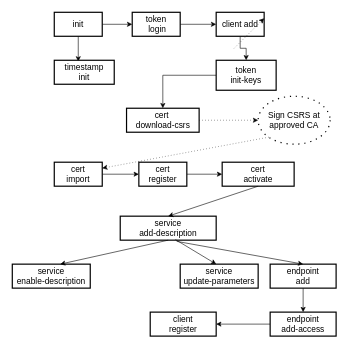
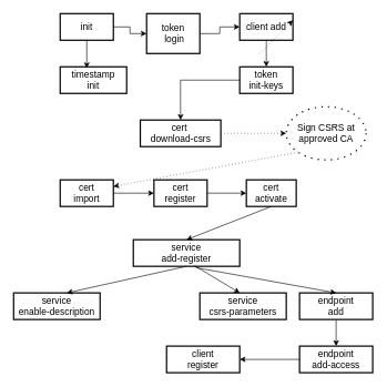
- <mxCell id="7" value="token&lt;br&gt;&amp;nbsp;login" style="rounded=0;whiteSpace=wrap;html=1;strokeWidth=2;fontFamily=Helvetica;fontSize=14;fontStyle=0" vertex="1" parent="1"><mxGeometry x="220" y="20" width="80" height="40" as="geometry" /></mxCell>
+ <mxCell id="7" value="token&lt;br&gt;&amp;nbsp;login" style="rounded=0;whiteSpace=wrap;html=1;strokeWidth=2;fontFamily=Helvetica;fontSize=14;fontStyle=0" vertex="1" parent="1"><mxGeometry x="220" y="20" width="80" height="60" as="geometry" /></mxCell>
- <mxCell id="11" value="token &lt;br&gt;init-keys" style="rounded=0;whiteSpace=wrap;html=1;strokeWidth=2;fontFamily=Helvetica;fontSize=14;fontStyle=0" vertex="1" parent="1"><mxGeometry x="360" y="100" width="100" height="50" as="geometry" /></mxCell>
+ <mxCell id="11" value="token &lt;br&gt;init-keys" style="rounded=0;whiteSpace=wrap;html=1;strokeWidth=2;fontFamily=Helvetica;fontSize=14;fontStyle=0" vertex="1" parent="1"><mxGeometry x="360" y="100" width="80" height="40" as="geometry" /></mxCell>
- <mxCell id="21" value="cert&lt;br&gt;activate" style="rounded=0;whiteSpace=wrap;html=1;strokeWidth=2;fontFamily=Helvetica;fontSize=14;fontStyle=0" vertex="1" parent="1"><mxGeometry x="370" y="270" width="120" height="40" as="geometry" /></mxCell>
+ <mxCell id="21" value="cert&lt;br&gt;activate" style="rounded=0;whiteSpace=wrap;html=1;strokeWidth=2;fontFamily=Helvetica;fontSize=14;fontStyle=0" vertex="1" parent="1"><mxGeometry x="370" y="270" width="75" height="40" as="geometry" /></mxCell>
- <mxCell id="22" value="service&lt;br&gt;add-description" style="rounded=0;whiteSpace=wrap;html=1;strokeWidth=2;fontFamily=Helvetica;fontSize=14;fontStyle=0" vertex="1" parent="1"><mxGeometry x="200" y="360" width="160" height="40" as="geometry" /></mxCell>
+ <mxCell id="22" value="service&lt;br&gt;add-register" style="rounded=0;whiteSpace=wrap;html=1;strokeWidth=2;fontFamily=Helvetica;fontSize=14;fontStyle=0" vertex="1" parent="1"><mxGeometry x="200" y="360" width="160" height="40" as="geometry" /></mxCell>
- <mxCell id="25" value="service&lt;br&gt;update-parameters" style="rounded=0;whiteSpace=wrap;html=1;strokeWidth=2;fontFamily=Helvetica;fontSize=14;fontStyle=0" vertex="1" parent="1"><mxGeometry x="300" y="440" width="130" height="40" as="geometry" /></mxCell>
+ <mxCell id="25" value="service&lt;br&gt;csrs-parameters" style="rounded=0;whiteSpace=wrap;html=1;strokeWidth=2;fontFamily=Helvetica;fontSize=14;fontStyle=0" vertex="1" parent="1"><mxGeometry x="300" y="440" width="130" height="40" as="geometry" /></mxCell>
